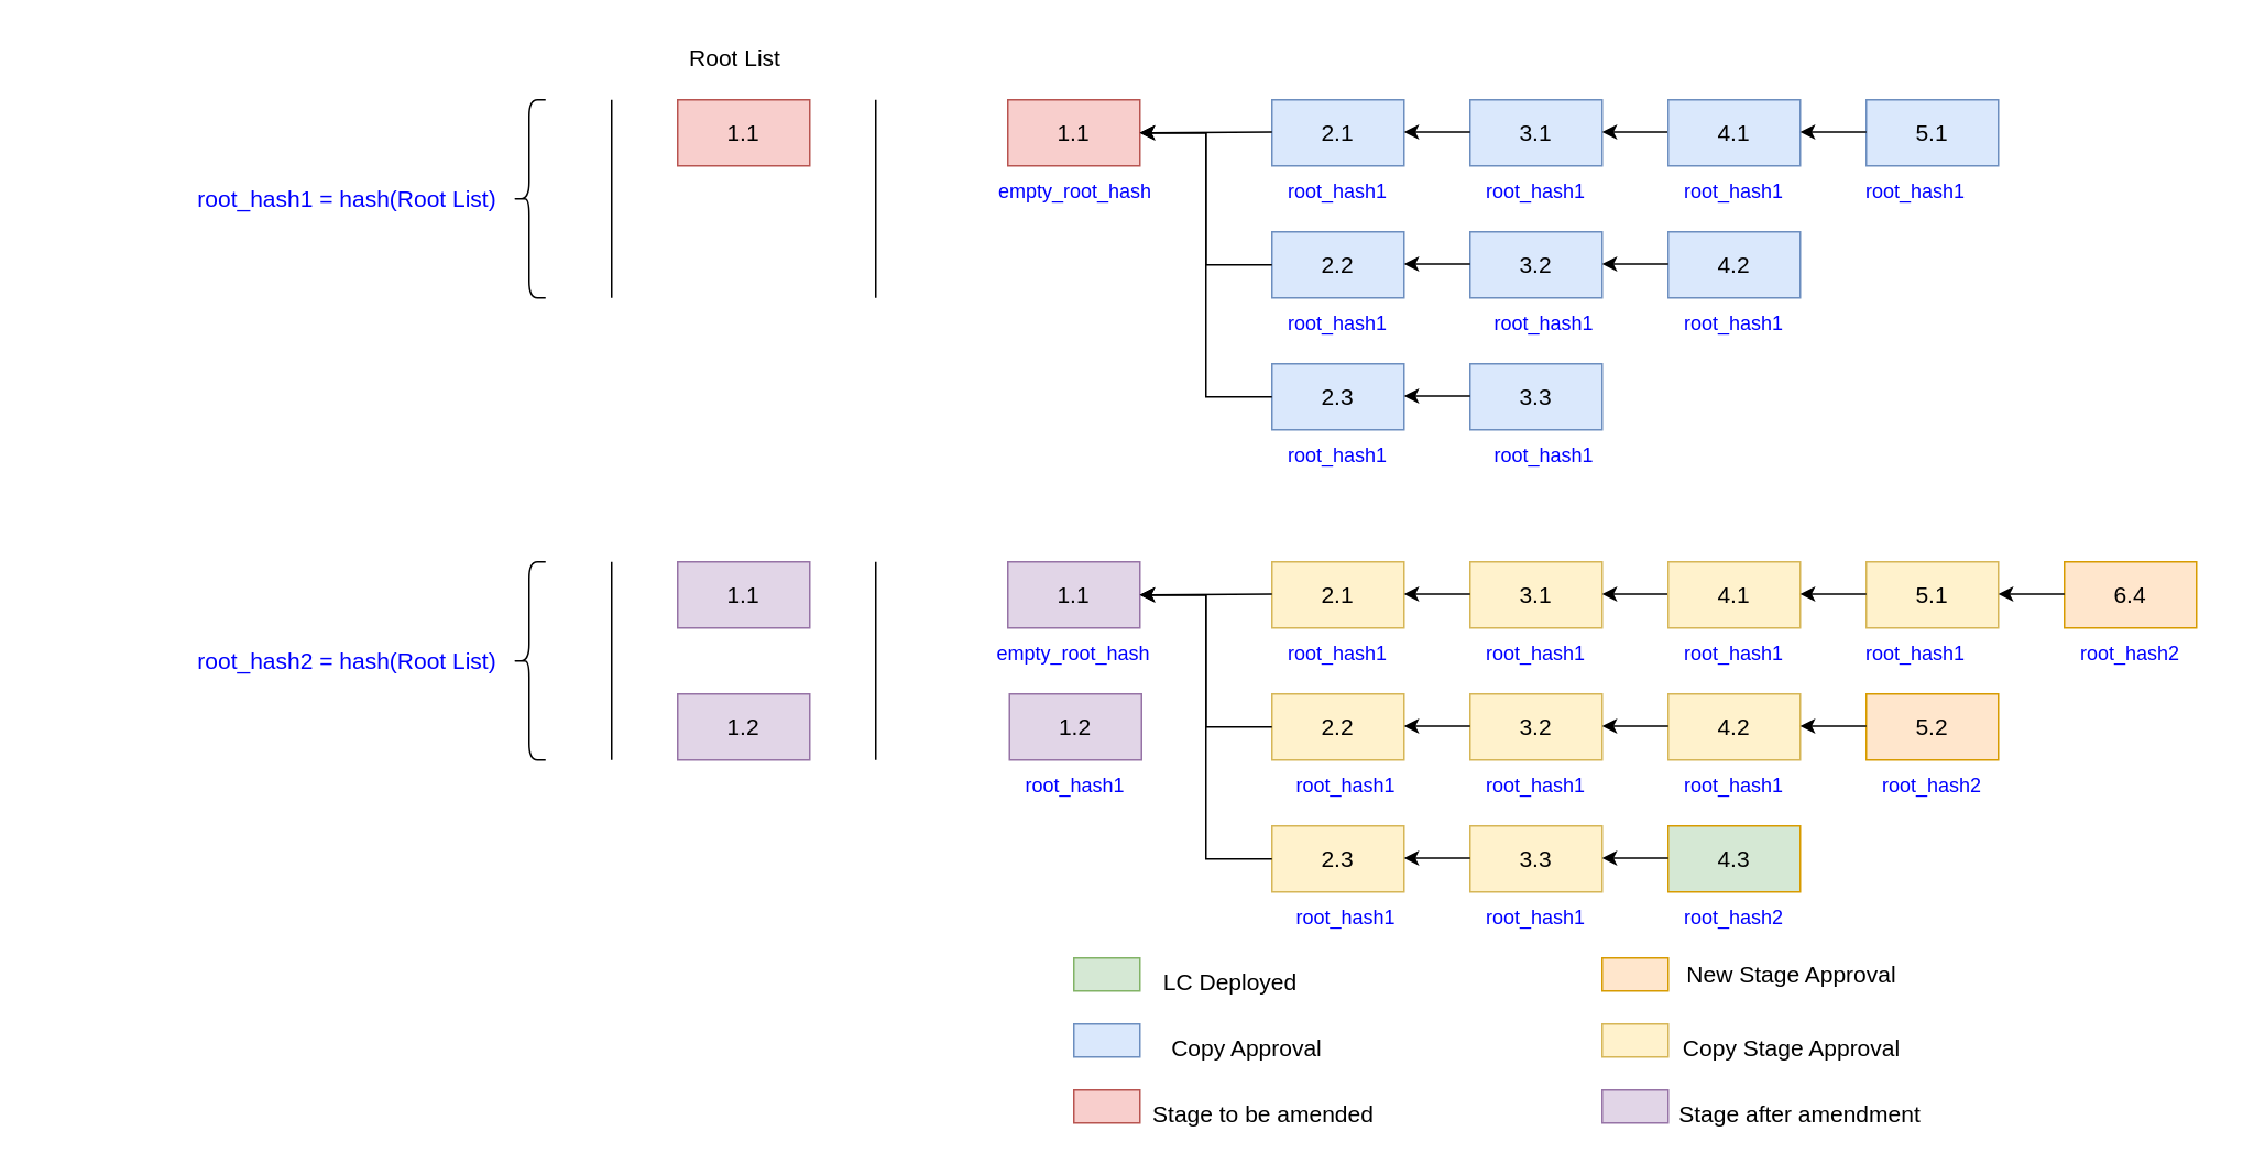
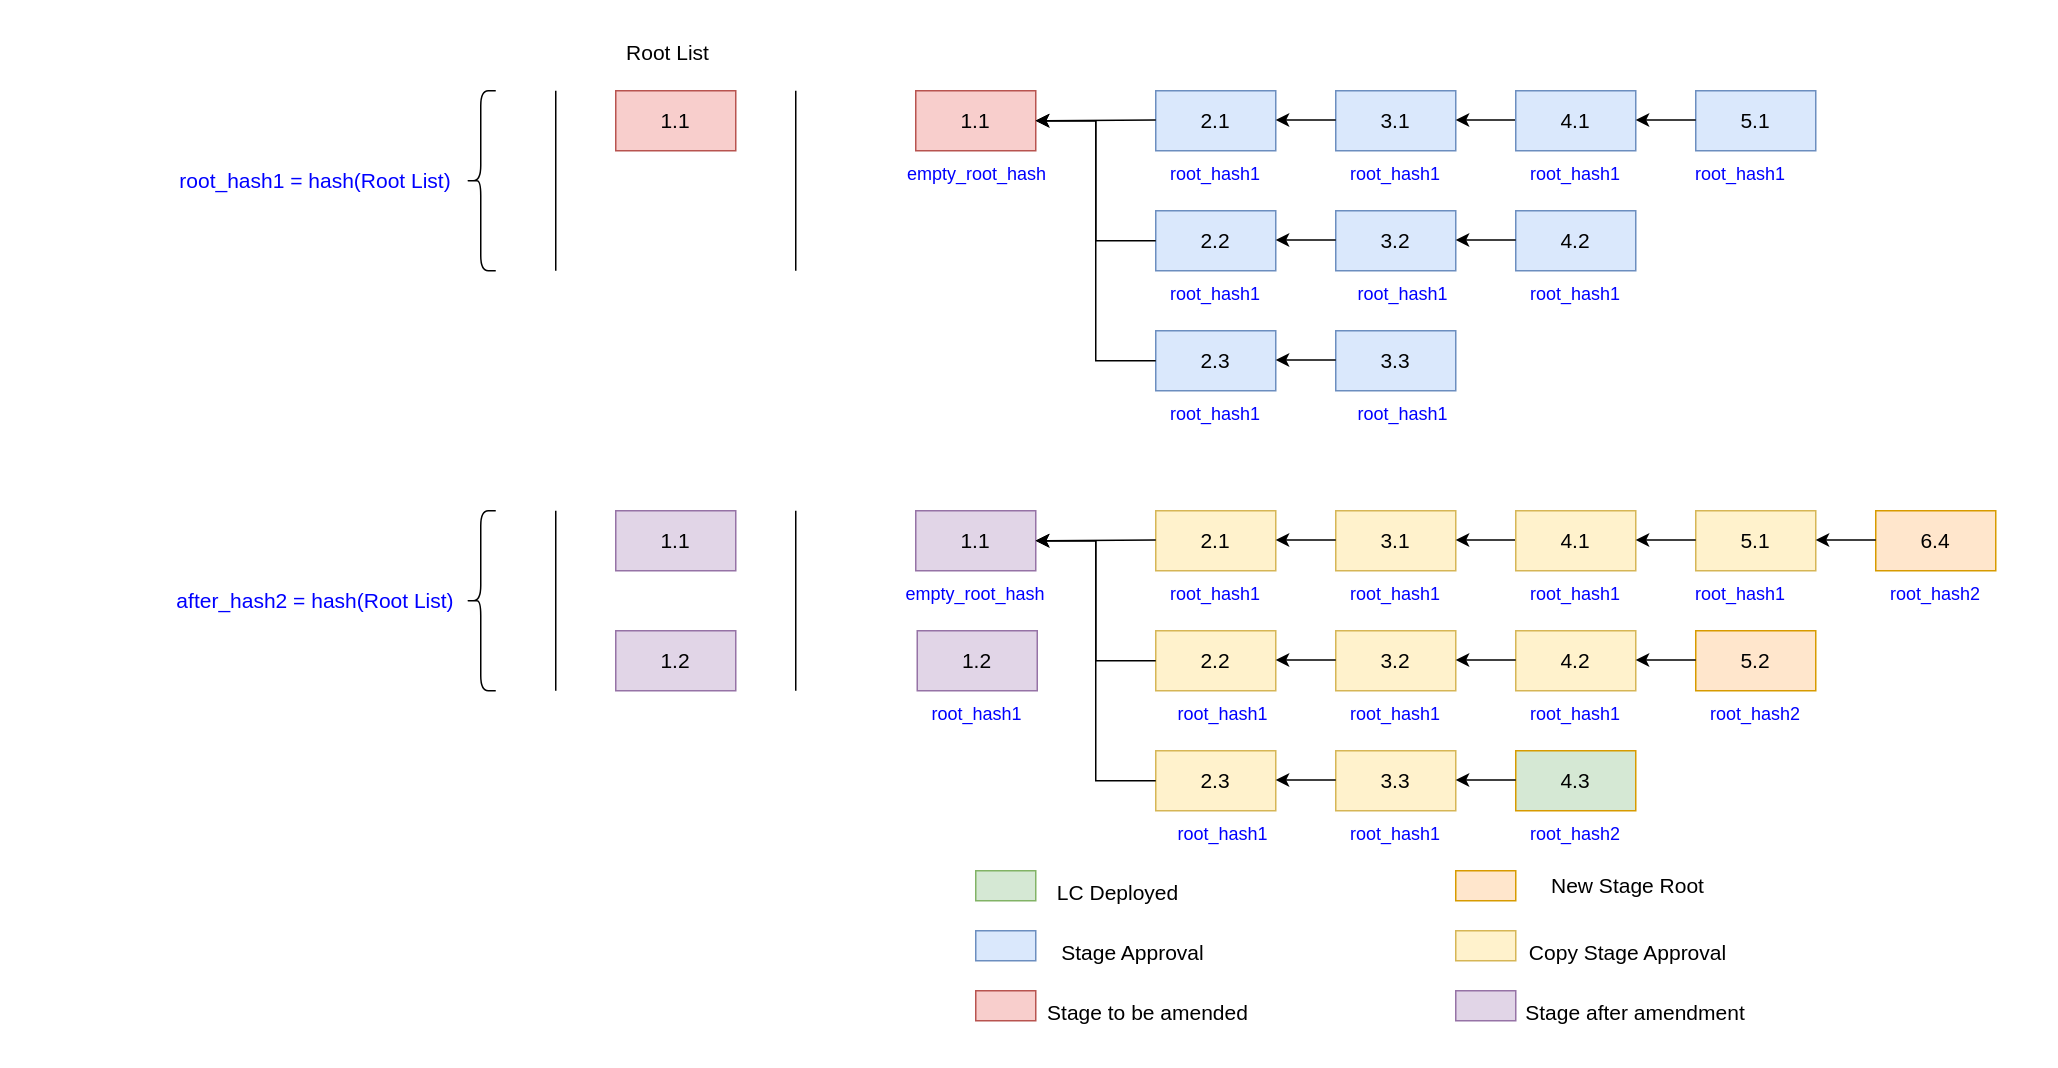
- <mxCell id="62" value="&lt;font color=&quot;#0000FF&quot;&gt;root_hash2 = hash(Root List)&lt;/font&gt;" style="text;html=1;strokeColor=none;fillColor=none;align=center;verticalAlign=middle;whiteSpace=wrap;rounded=0;fontSize=14;" vertex="1" parent="1"><mxGeometry x="20" y="385" width="380" height="30" as="geometry" /></mxCell>
+ <mxCell id="62" value="&lt;font color=&quot;#0000FF&quot;&gt;after_hash2 = hash(Root List)&lt;/font&gt;" style="text;html=1;strokeColor=none;fillColor=none;align=center;verticalAlign=middle;whiteSpace=wrap;rounded=0;fontSize=14;" vertex="1" parent="1"><mxGeometry x="20" y="385" width="380" height="30" as="geometry" /></mxCell>
- <mxCell id="95" value="New Stage Approval" style="text;html=1;strokeColor=none;fillColor=none;align=center;verticalAlign=middle;whiteSpace=wrap;rounded=0;fontSize=14;" vertex="1" parent="1"><mxGeometry x="990" y="575" width="190" height="30" as="geometry" /></mxCell>
+ <mxCell id="95" value="New Stage Root" style="text;html=1;strokeColor=none;fillColor=none;align=center;verticalAlign=middle;whiteSpace=wrap;rounded=0;fontSize=14;" vertex="1" parent="1"><mxGeometry x="990" y="575" width="190" height="30" as="geometry" /></mxCell>
- <mxCell id="26" value="Copy Approval" style="text;html=1;strokeColor=none;fillColor=none;align=center;verticalAlign=middle;whiteSpace=wrap;rounded=0;fontSize=14;" parent="1" vertex="1"><mxGeometry x="660" y="620" width="190" height="30" as="geometry" /></mxCell>
+ <mxCell id="26" value="Stage Approval" style="text;html=1;strokeColor=none;fillColor=none;align=center;verticalAlign=middle;whiteSpace=wrap;rounded=0;fontSize=14;" parent="1" vertex="1"><mxGeometry x="660" y="620" width="190" height="30" as="geometry" /></mxCell>
